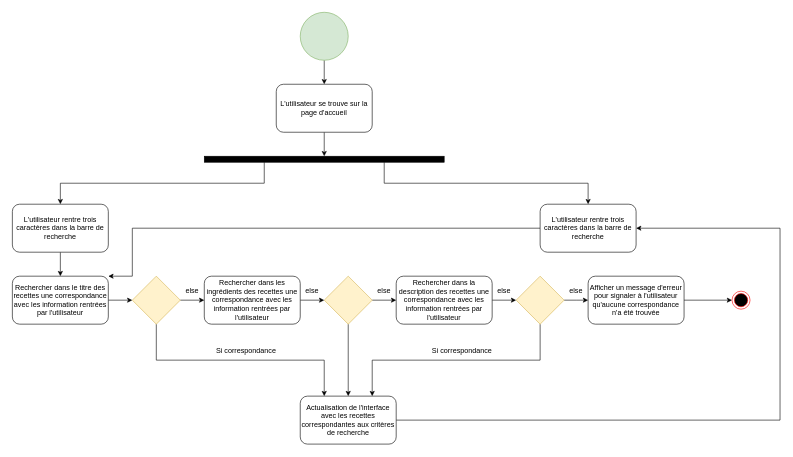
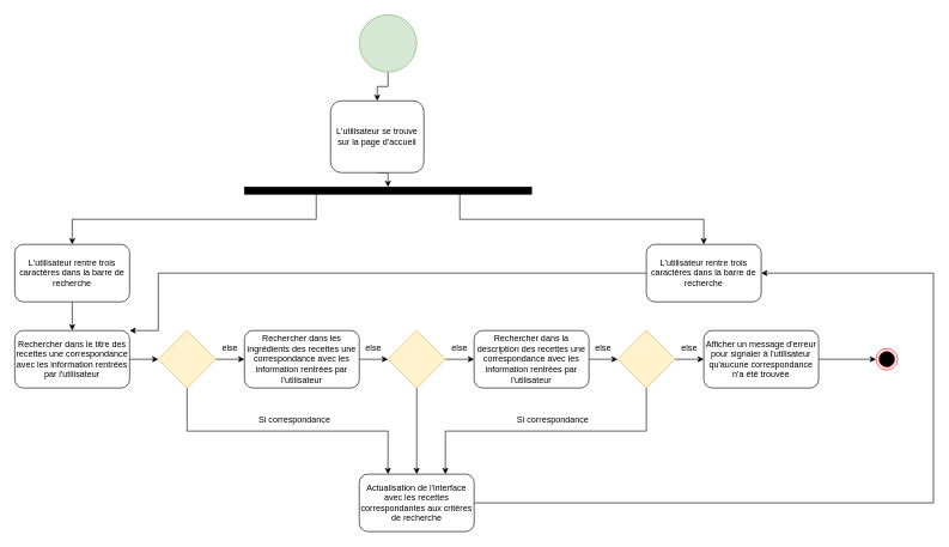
- <mxCell id="5" value="L'utilisateur se trouve sur la page d'accueil" style="rounded=1;whiteSpace=wrap;html=1;" vertex="1" parent="1"><mxGeometry x="460" y="140" width="160" height="80" as="geometry" /></mxCell>
+ <mxCell id="5" value="L'utilisateur se trouve sur la page d'accueil" style="rounded=1;whiteSpace=wrap;html=1;" vertex="1" parent="1"><mxGeometry x="460" y="140" width="130" height="100" as="geometry" /></mxCell>
